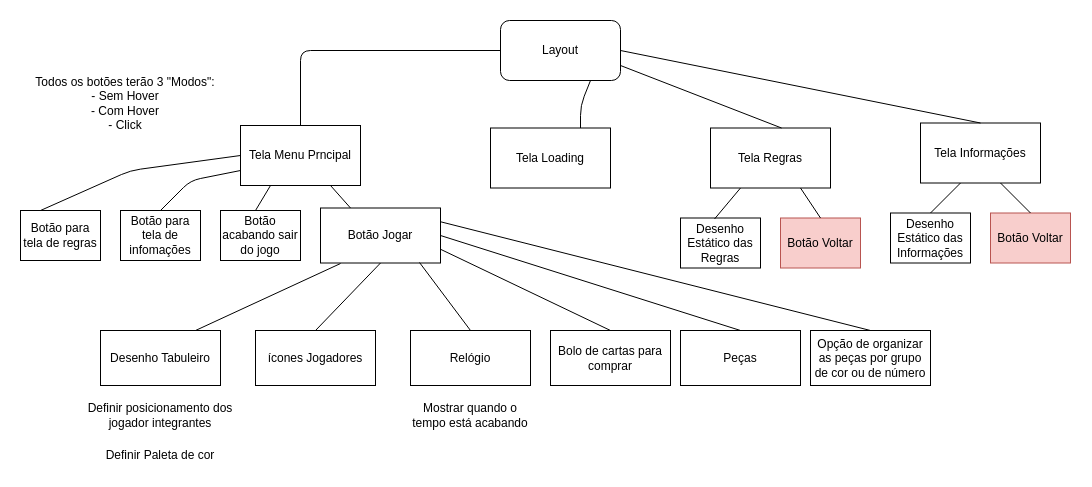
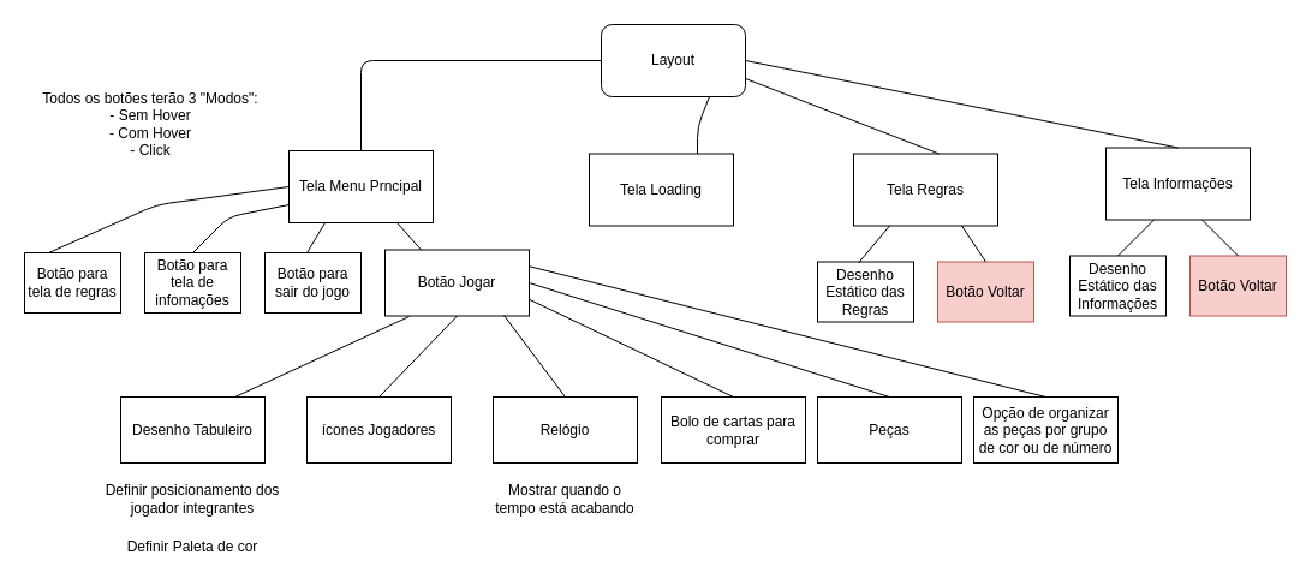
- <mxCell id="13" value="Botão acabando sair do jogo&lt;br&gt;" style="rounded=0;whiteSpace=wrap;html=1;" parent="1" vertex="1"><mxGeometry x="220" y="210" width="80" height="50" as="geometry" /></mxCell>
+ <mxCell id="13" value="Botão para sair do jogo&lt;br&gt;" style="rounded=0;whiteSpace=wrap;html=1;" parent="1" vertex="1"><mxGeometry x="220" y="210" width="80" height="50" as="geometry" /></mxCell>
